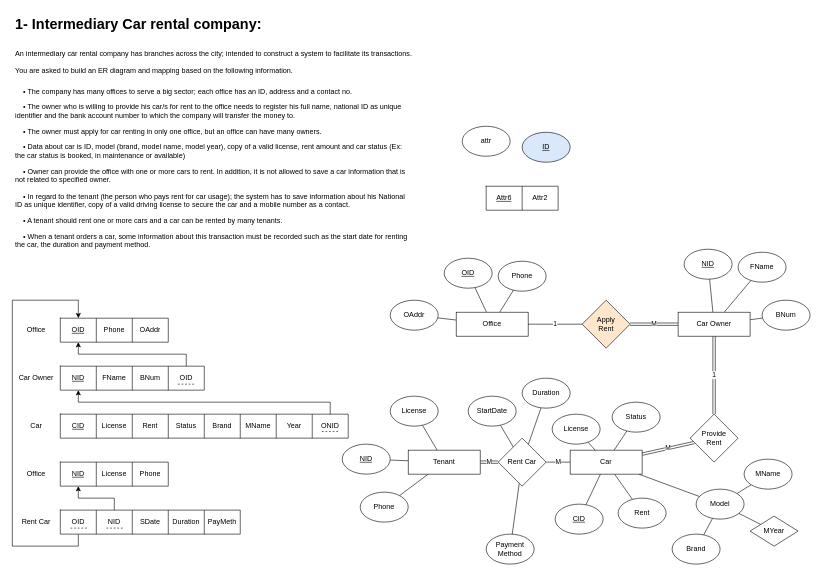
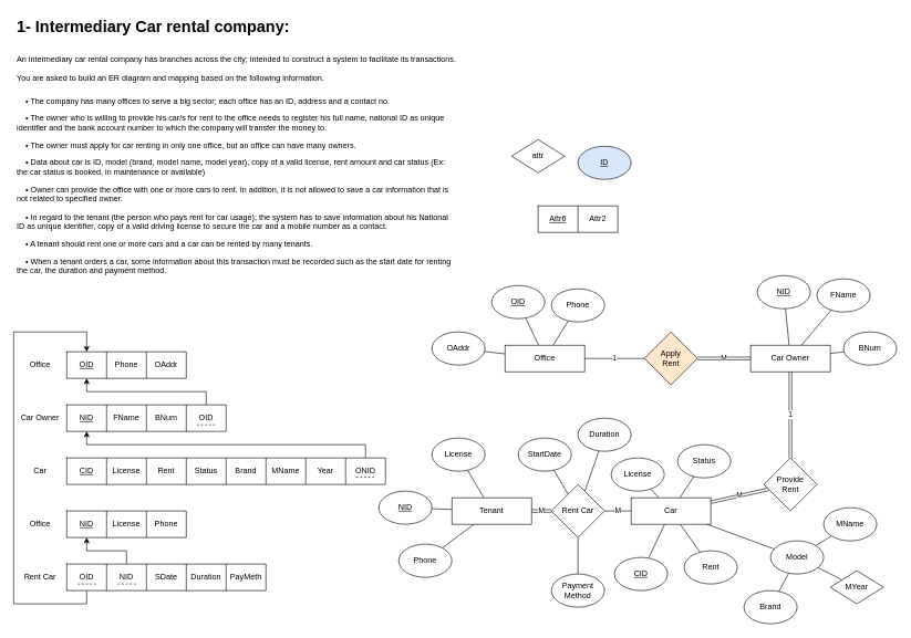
- <mxCell id="20" value="attr" style="ellipse;whiteSpace=wrap;html=1;" parent="1" vertex="1"><mxGeometry x="770" y="210" width="80" height="50" as="geometry" /></mxCell>
+ <mxCell id="20" value="attr" style="rhombus;whiteSpace=wrap;html=1;" parent="1" vertex="1"><mxGeometry x="770" y="210" width="80" height="50" as="geometry" /></mxCell>
- <mxCell id="57" value="&lt;span style=&quot;font-weight: normal;&quot;&gt;Payment&lt;br&gt;Method&lt;br&gt;&lt;/span&gt;" style="ellipse;whiteSpace=wrap;html=1;fontStyle=1" parent="1" vertex="1"><mxGeometry x="810" y="890" width="80" height="50" as="geometry" /></mxCell>
+ <mxCell id="57" value="&lt;span style=&quot;font-weight: normal;&quot;&gt;Payment&lt;br&gt;Method&lt;br&gt;&lt;/span&gt;" style="ellipse;whiteSpace=wrap;html=1;fontStyle=1" parent="1" vertex="1"><mxGeometry x="830" y="865" width="80" height="50" as="geometry" /></mxCell>
